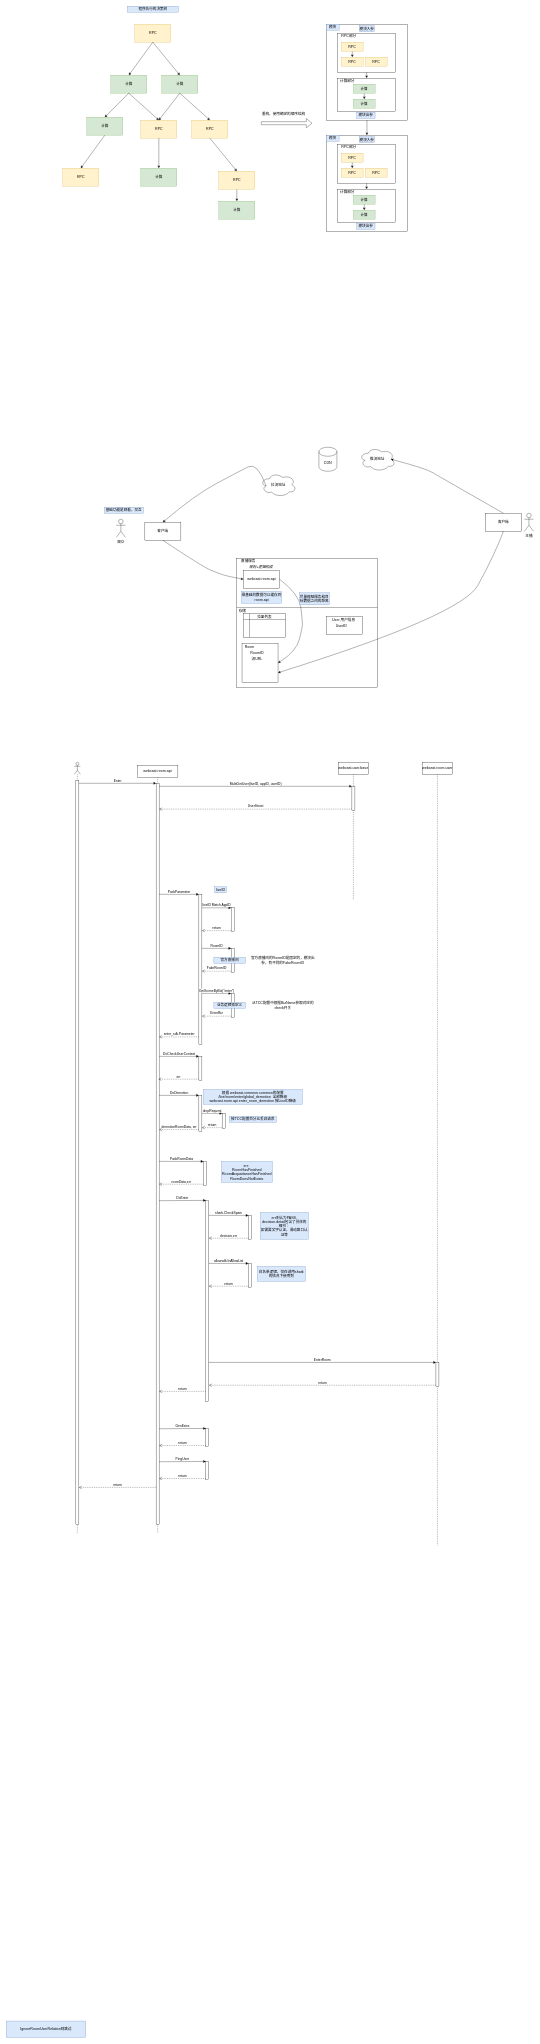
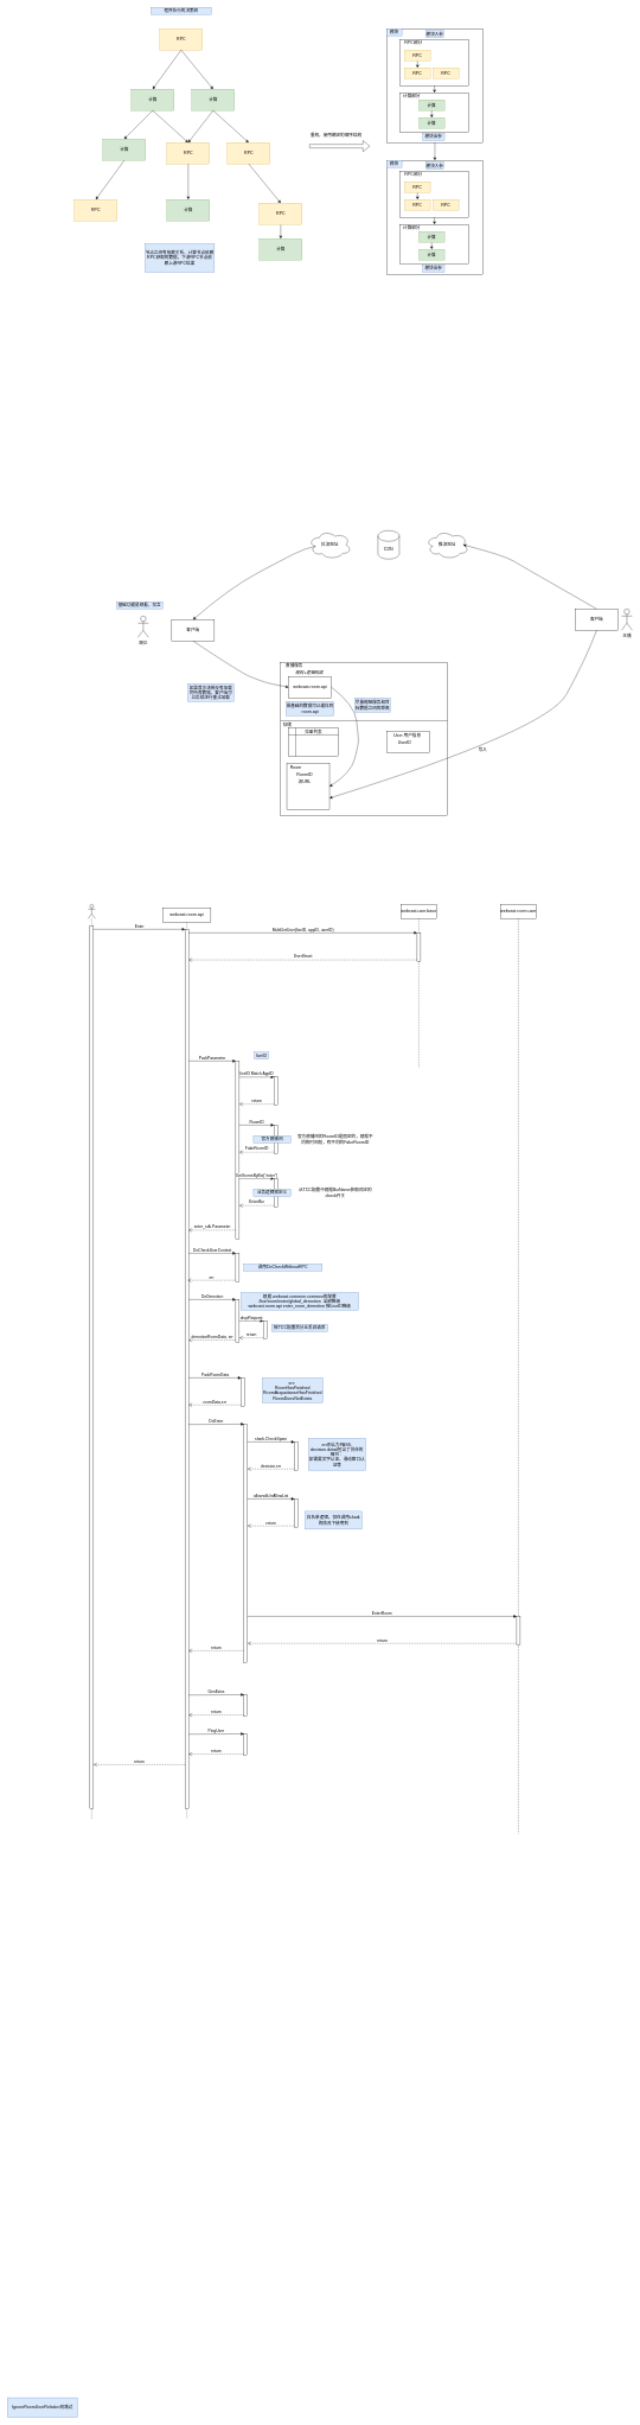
+ <mxCell id="119" value="节点之间有依赖关系，计算节点依赖RPC获取的数据，下游RPC节点依赖上游RPC结果" style="text;html=1;strokeColor=#6c8ebf;fillColor=#dae8fc;align=center;verticalAlign=middle;whiteSpace=wrap;rounded=0;" vertex="1" parent="1"><mxGeometry x="407" y="684" width="195" height="80" as="geometry" /></mxCell>
- <mxCell id="71" value="拉流地址" style="ellipse;shape=cloud;whiteSpace=wrap;html=1;" parent="1" vertex="1"><mxGeometry x="867" y="1575" width="120" height="80" as="geometry" /></mxCell>
+ <mxCell id="71" value="拉流地址" style="ellipse;shape=cloud;whiteSpace=wrap;html=1;" parent="1" vertex="1"><mxGeometry x="867" y="1490" width="120" height="80" as="geometry" /></mxCell>
- <mxCell id="94" value="基础功能是观看，交互" style="text;html=1;strokeColor=#6c8ebf;fillColor=#dae8fc;align=center;verticalAlign=middle;whiteSpace=wrap;rounded=0;" parent="1" vertex="1"><mxGeometry x="347" y="1690" width="130" height="20" as="geometry" /></mxCell>
+ <mxCell id="94" value="基础功能是观看，交互" style="text;html=1;strokeColor=#6c8ebf;fillColor=#dae8fc;align=center;verticalAlign=middle;whiteSpace=wrap;rounded=0;" parent="1" vertex="1"><mxGeometry x="327" y="1690" width="130" height="20" as="geometry" /></mxCell>
+ <mxCell id="95" value="如果首次进房没有加载完所有数据，客户端可以后续进行重试加载" style="text;html=1;strokeColor=#6c8ebf;fillColor=#dae8fc;align=center;verticalAlign=middle;whiteSpace=wrap;rounded=0;" parent="1" vertex="1"><mxGeometry x="527" y="1920" width="130" height="50" as="geometry" /></mxCell>
- <mxCell id="96" value="尽量缩短服务和目标数据之间的距离" style="text;html=1;strokeColor=#6c8ebf;fillColor=#dae8fc;align=center;verticalAlign=middle;whiteSpace=wrap;rounded=0;" parent="1" vertex="1"><mxGeometry x="997" y="1975" width="100" height="40" as="geometry" /></mxCell>
+ <mxCell id="96" value="尽量缩短服务和目标数据之间的距离" style="text;html=1;strokeColor=#6c8ebf;fillColor=#dae8fc;align=center;verticalAlign=middle;whiteSpace=wrap;rounded=0;" parent="1" vertex="1"><mxGeometry x="997" y="1960" width="100" height="40" as="geometry" /></mxCell>
+ <mxCell id="98" value="写入" style="text;html=1;strokeColor=none;fillColor=none;align=center;verticalAlign=middle;whiteSpace=wrap;rounded=0;" parent="1" vertex="1"><mxGeometry x="1337" y="2094" width="40" height="20" as="geometry" /></mxCell>
- <mxCell id="26" value="官方直播间的RoomID是固定的，模块出参，有不同的FakeRoomID" style="text;html=1;strokeColor=none;fillColor=none;align=center;verticalAlign=middle;whiteSpace=wrap;rounded=0;" parent="1" vertex="1"><mxGeometry x="832" y="3190" width="220" height="20" as="geometry" /></mxCell>
+ <mxCell id="26" value="官方直播间的RoomID是固定的，根据不同的时间段，有不同的FakeRoomID" style="text;html=1;strokeColor=none;fillColor=none;align=center;verticalAlign=middle;whiteSpace=wrap;rounded=0;" parent="1" vertex="1"><mxGeometry x="832" y="3190" width="220" height="20" as="geometry" /></mxCell>
+ <mxCell id="35" value="调用DoCheckWithoutRPC" style="text;html=1;strokeColor=#6c8ebf;fillColor=#dae8fc;align=center;verticalAlign=middle;whiteSpace=wrap;rounded=0;" parent="1" vertex="1"><mxGeometry x="685.17" y="3550" width="220" height="20" as="geometry" /></mxCell>
- <mxCell id="64" value="白名单逻辑，仅在调用shark的情况下使用到" style="text;html=1;strokeColor=#6c8ebf;fillColor=#dae8fc;align=center;verticalAlign=middle;whiteSpace=wrap;rounded=0;" parent="1" vertex="1"><mxGeometry x="857" y="4220" width="160" height="50" as="geometry" /></mxCell>
+ <mxCell id="64" value="白名单逻辑，仅在调用shark的情况下使用到" style="text;html=1;strokeColor=#6c8ebf;fillColor=#dae8fc;align=center;verticalAlign=middle;whiteSpace=wrap;rounded=0;" parent="1" vertex="1"><mxGeometry x="857" y="4245" width="160" height="50" as="geometry" /></mxCell>
- <mxCell id="155" value="IgnoreRoomUserRelation则跳过" style="text;html=1;strokeColor=#6c8ebf;fillColor=#dae8fc;align=center;verticalAlign=middle;whiteSpace=wrap;rounded=0;" vertex="1" parent="1"><mxGeometry x="20" y="6735" width="265" height="55" as="geometry" /></mxCell>
+ <mxCell id="155" value="IgnoreRoomUserRelation则跳过" style="text;html=1;strokeColor=#6c8ebf;fillColor=#dae8fc;align=center;verticalAlign=middle;whiteSpace=wrap;rounded=0;" vertex="1" parent="1"><mxGeometry x="20" y="6735" width="197.25" height="55" as="geometry" /></mxCell>
